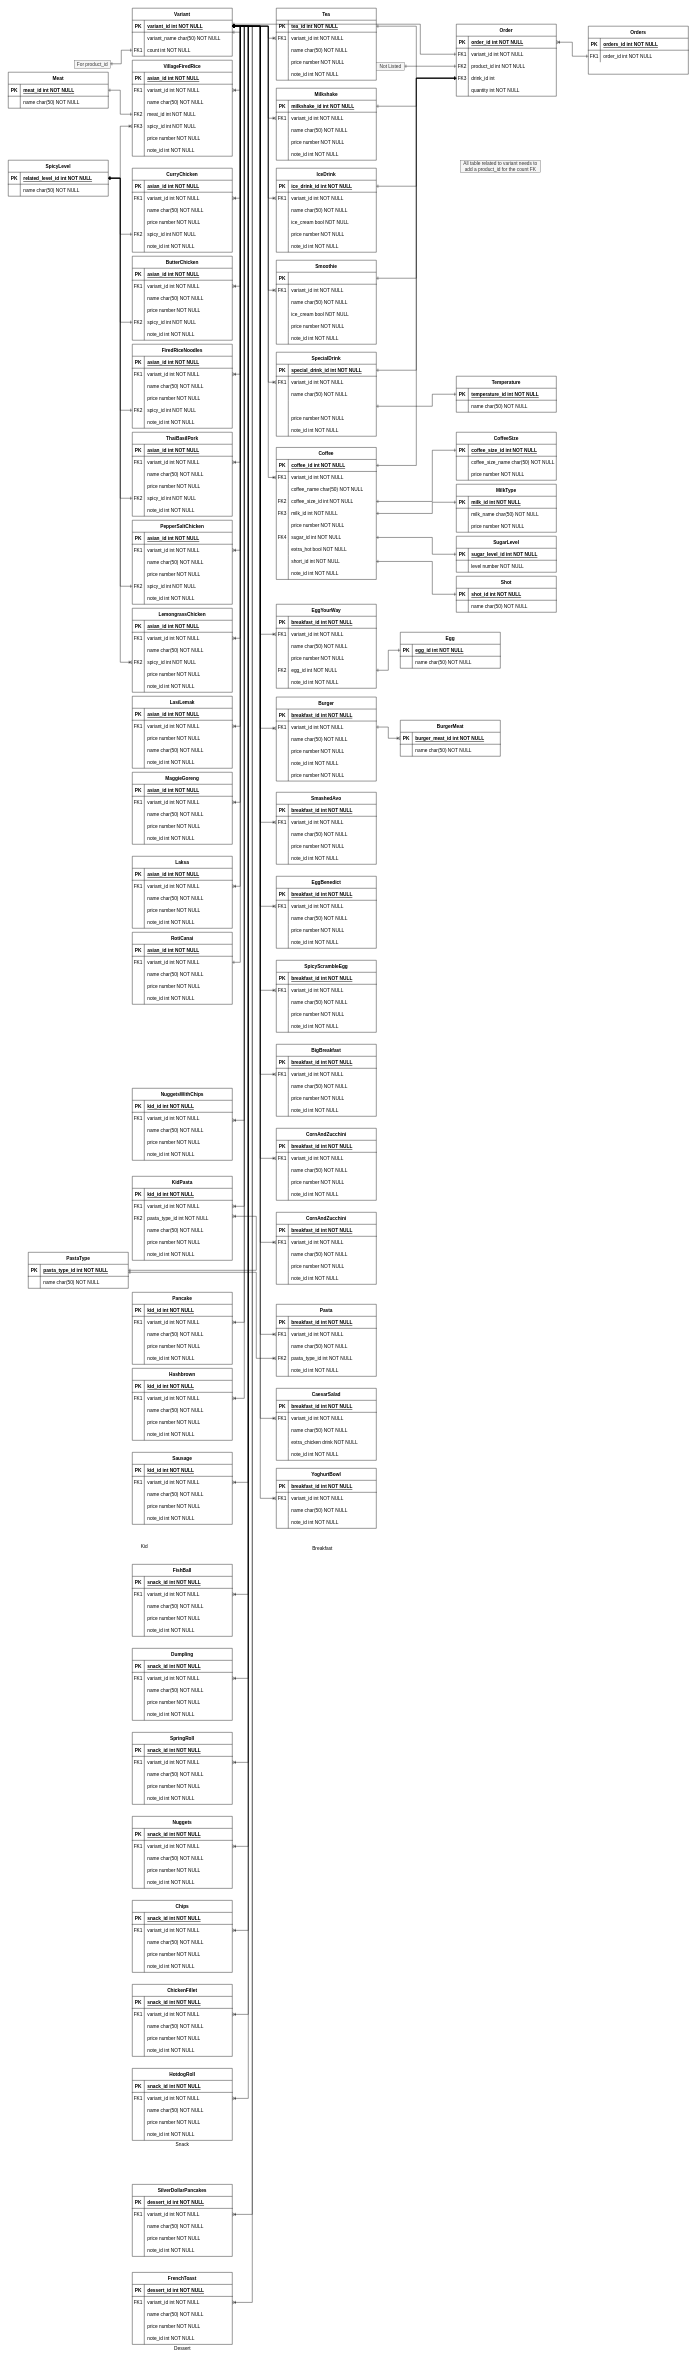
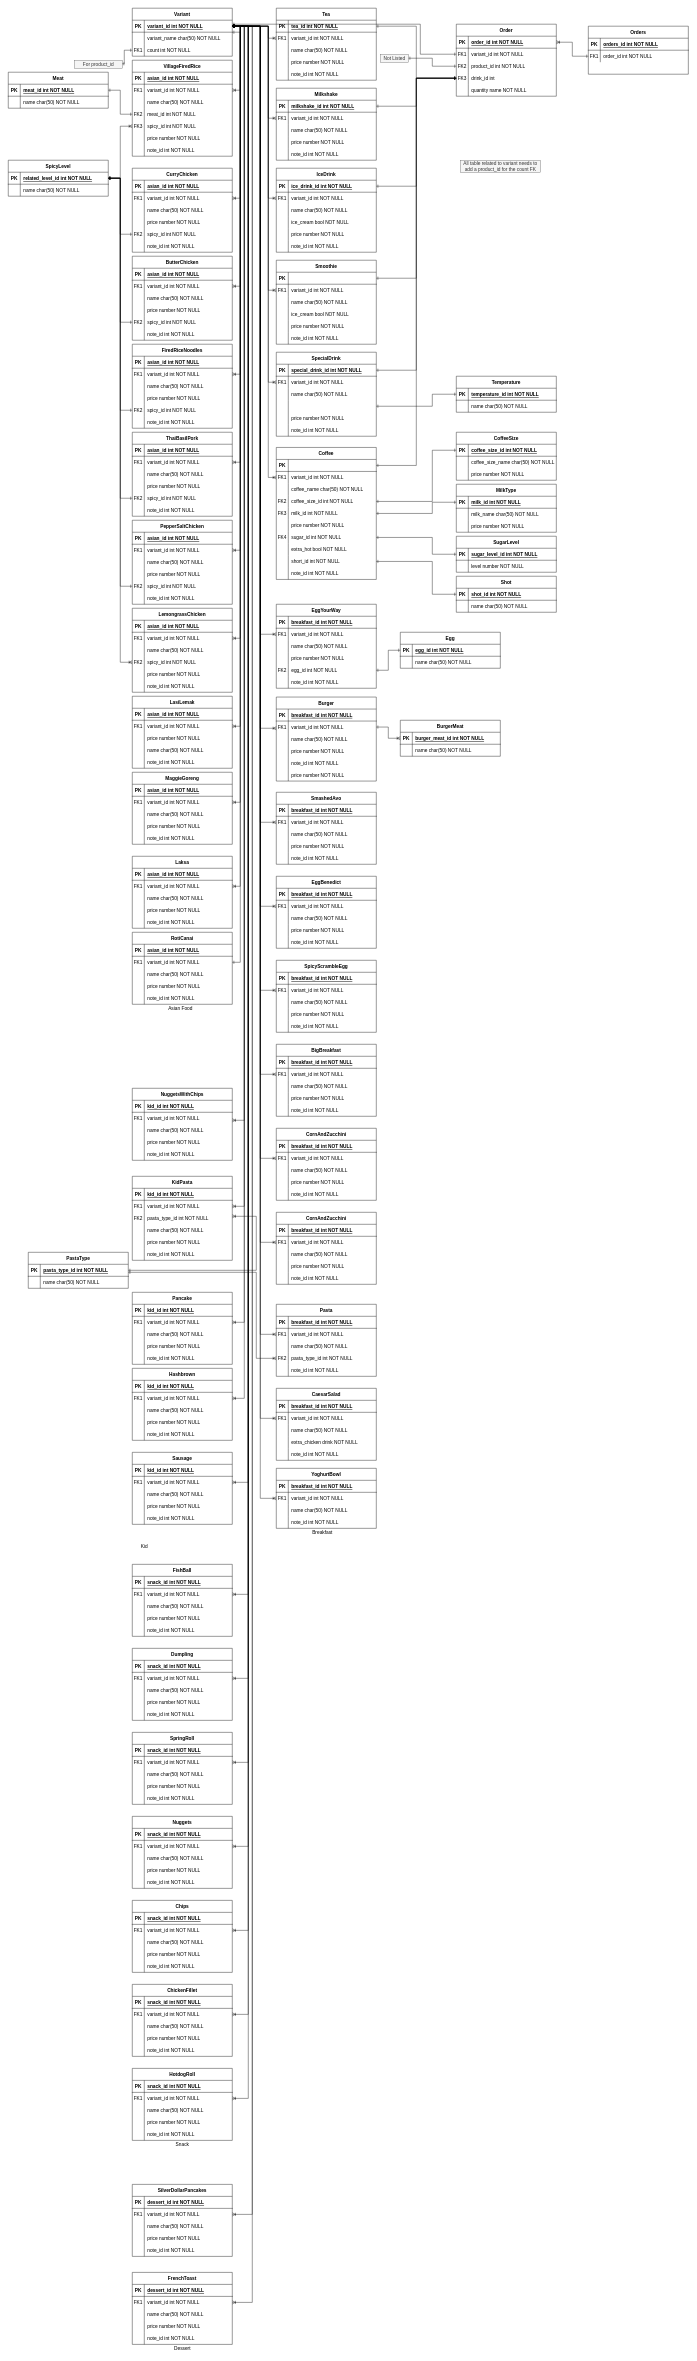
- <mxCell id="900" value="For product_id" style="text;html=1;align=center;verticalAlign=middle;resizable=0;points=[];autosize=1;fillColor=#f5f5f5;fontColor=#333333;strokeColor=#666666;" vertex="1" parent="1"><mxGeometry x="185" y="150" width="90" height="20" as="geometry" /></mxCell>
+ <mxCell id="900" value="For product_id" style="text;html=1;align=center;verticalAlign=middle;resizable=0;points=[];autosize=1;fillColor=#f5f5f5;fontColor=#333333;strokeColor=#666666;" vertex="1" parent="1"><mxGeometry x="185" y="150" width="120" height="20" as="geometry" /></mxCell>
- <mxCell id="473" value="Not Listed" style="text;html=1;align=center;verticalAlign=middle;resizable=0;points=[];autosize=1;fillColor=#f5f5f5;fontColor=#333333;strokeColor=#666666;" vertex="1" parent="1"><mxGeometry x="940" y="155" width="70" height="20" as="geometry" /></mxCell>
+ <mxCell id="473" value="Not Listed" style="text;html=1;align=center;verticalAlign=middle;resizable=0;points=[];autosize=1;fillColor=#f5f5f5;fontColor=#333333;strokeColor=#666666;" vertex="1" parent="1"><mxGeometry x="950" y="135" width="70" height="20" as="geometry" /></mxCell>
- <mxCell id="458" value="quantity int NOT NULL" style="shape=partialRectangle;overflow=hidden;connectable=0;fillColor=none;top=0;left=0;bottom=0;right=0;align=left;spacingLeft=6;" vertex="1" parent="456"><mxGeometry x="30" width="220" height="30" as="geometry"><mxRectangle width="220" height="30" as="alternateBounds" /></mxGeometry></mxCell>
+ <mxCell id="458" value="quantity name NOT NULL" style="shape=partialRectangle;overflow=hidden;connectable=0;fillColor=none;top=0;left=0;bottom=0;right=0;align=left;spacingLeft=6;" vertex="1" parent="456"><mxGeometry x="30" width="220" height="30" as="geometry"><mxRectangle width="220" height="30" as="alternateBounds" /></mxGeometry></mxCell>
- <mxCell id="5" value="coffee_id int NOT NULL " style="shape=partialRectangle;overflow=hidden;connectable=0;fillColor=none;top=0;left=0;bottom=0;right=0;align=left;spacingLeft=6;fontStyle=5;" parent="3" vertex="1"><mxGeometry x="30" width="220" height="30" as="geometry"><mxRectangle width="220" height="30" as="alternateBounds" /></mxGeometry></mxCell>
+ <mxCell id="366" value="Asian Food" style="text;html=1;align=center;verticalAlign=middle;resizable=0;points=[];autosize=1;strokeColor=none;fillColor=none;" vertex="1" parent="1"><mxGeometry x="410" y="2510" width="80" height="20" as="geometry" /></mxCell>
- <mxCell id="256" value="Breakfast" style="text;html=1;align=center;verticalAlign=middle;resizable=0;points=[];autosize=1;strokeColor=none;fillColor=none;" vertex="1" parent="1"><mxGeometry x="775" y="3860" width="60" height="20" as="geometry" /></mxCell>
+ <mxCell id="256" value="Breakfast" style="text;html=1;align=center;verticalAlign=middle;resizable=0;points=[];autosize=1;strokeColor=none;fillColor=none;" vertex="1" parent="1"><mxGeometry x="775" y="3820" width="60" height="20" as="geometry" /></mxCell>
